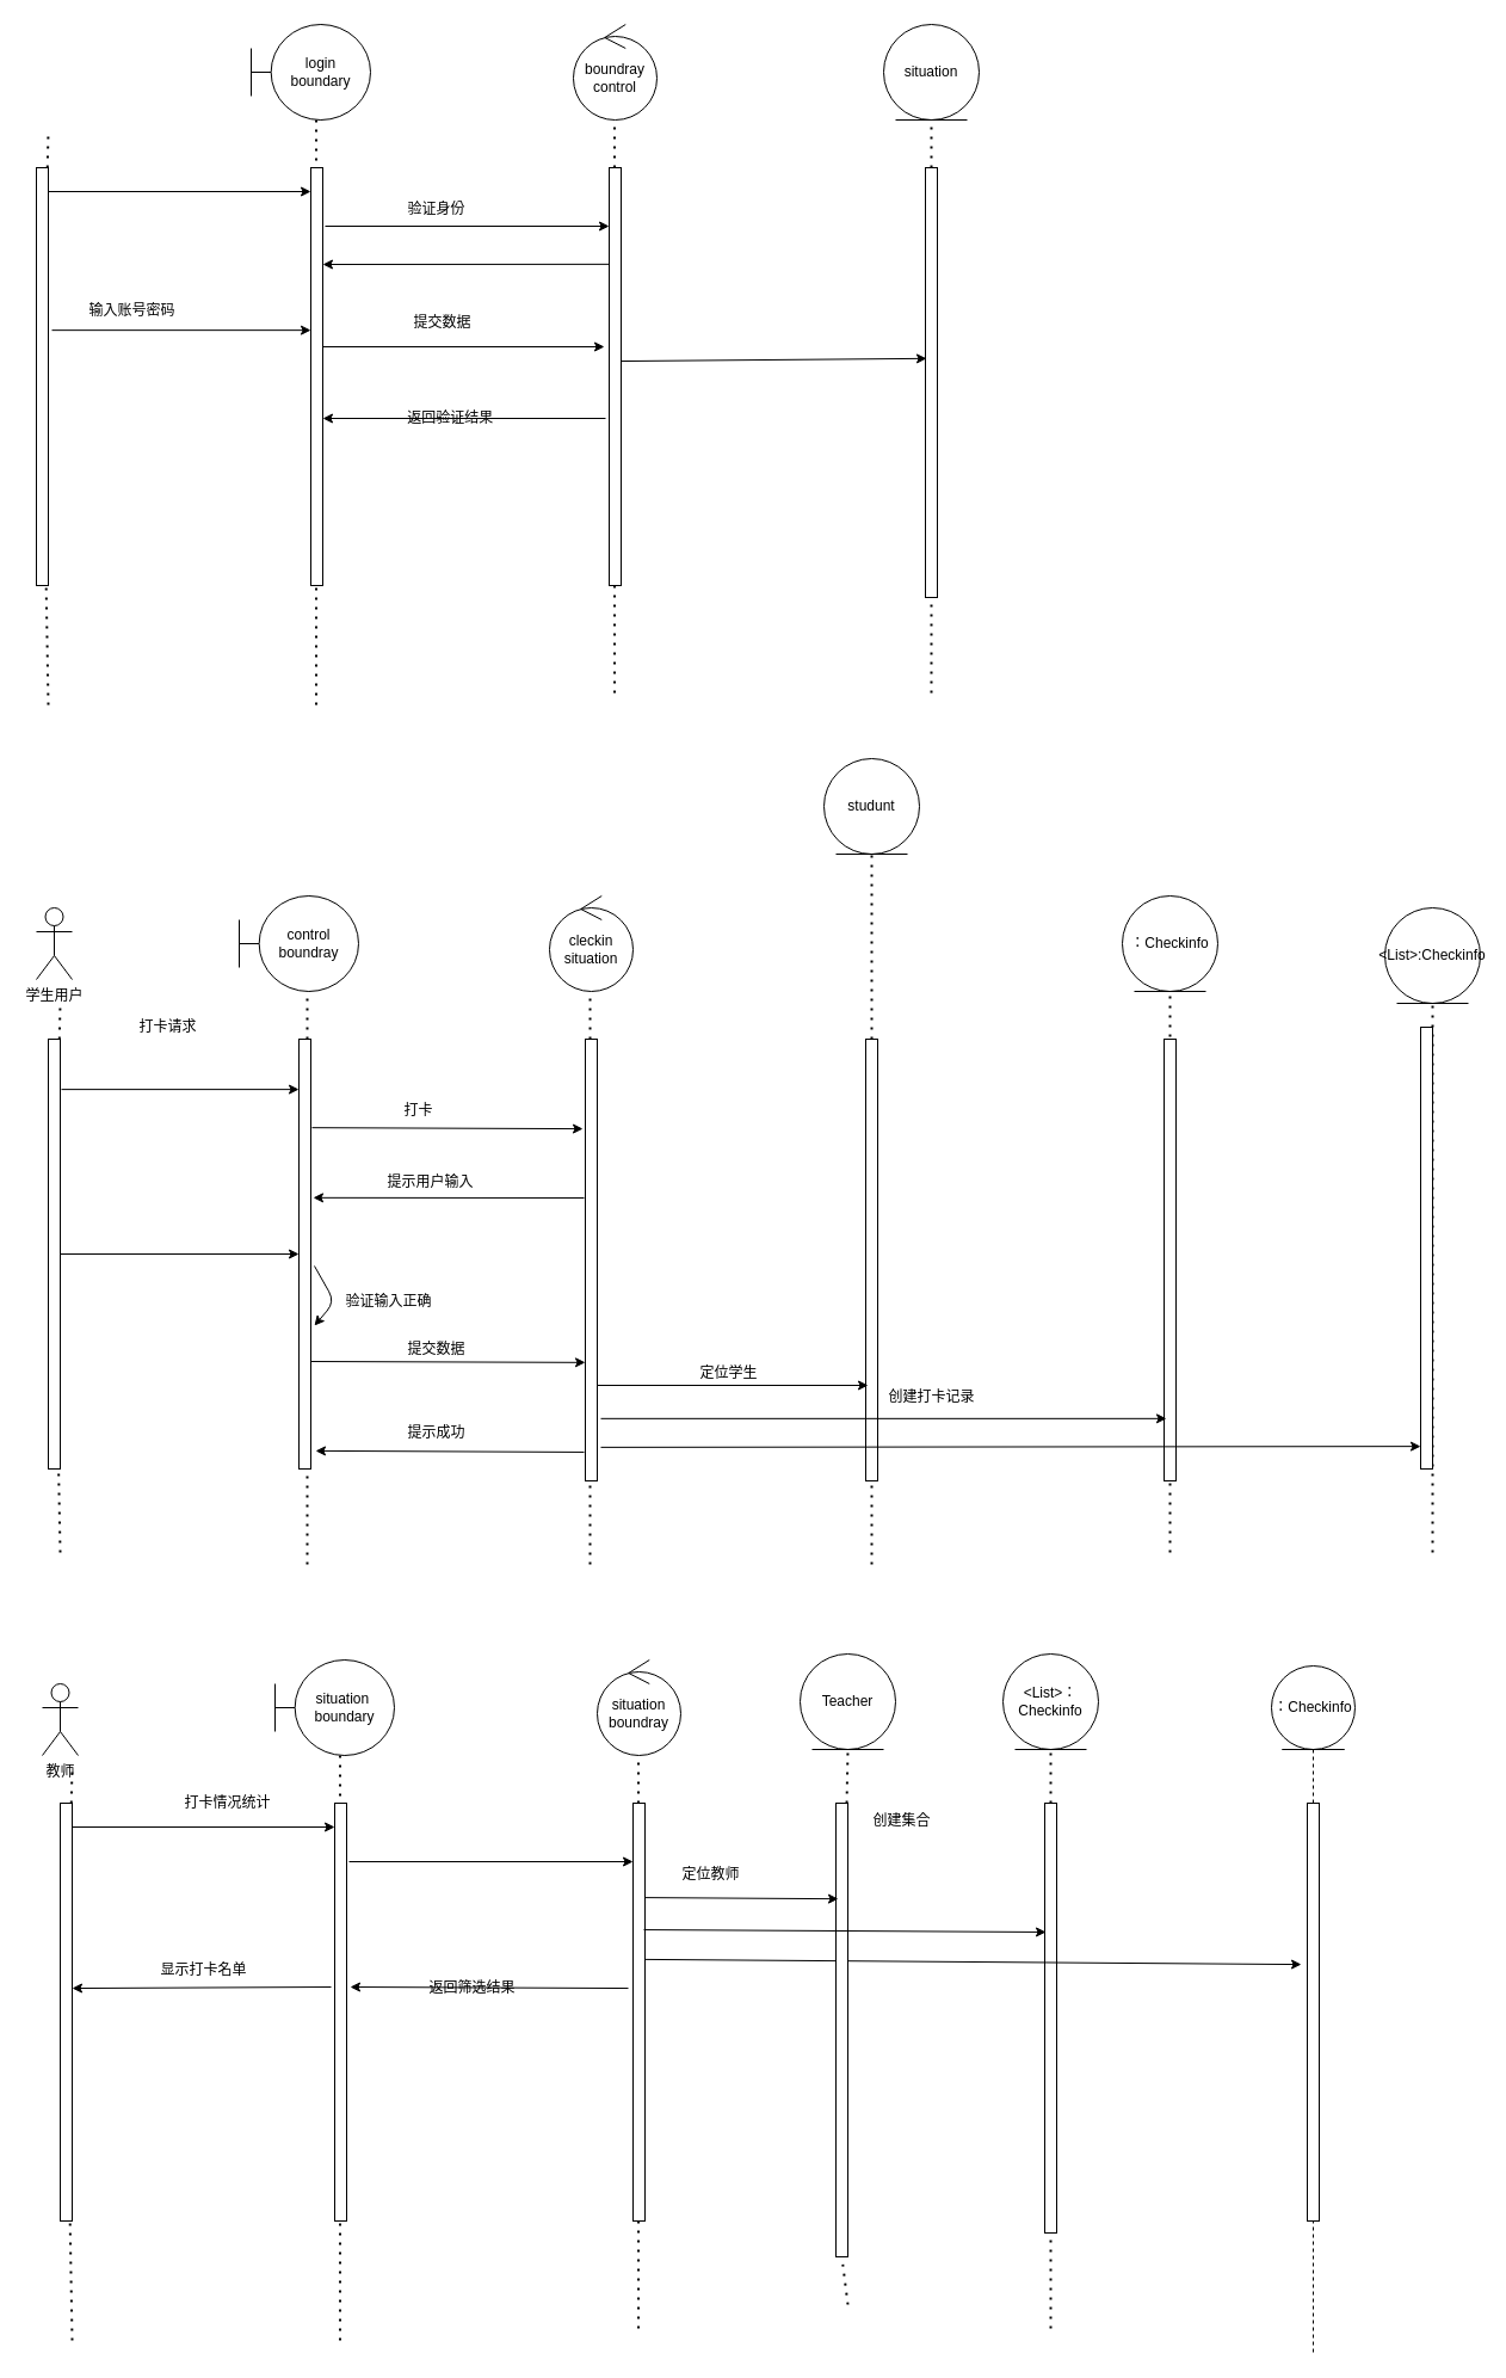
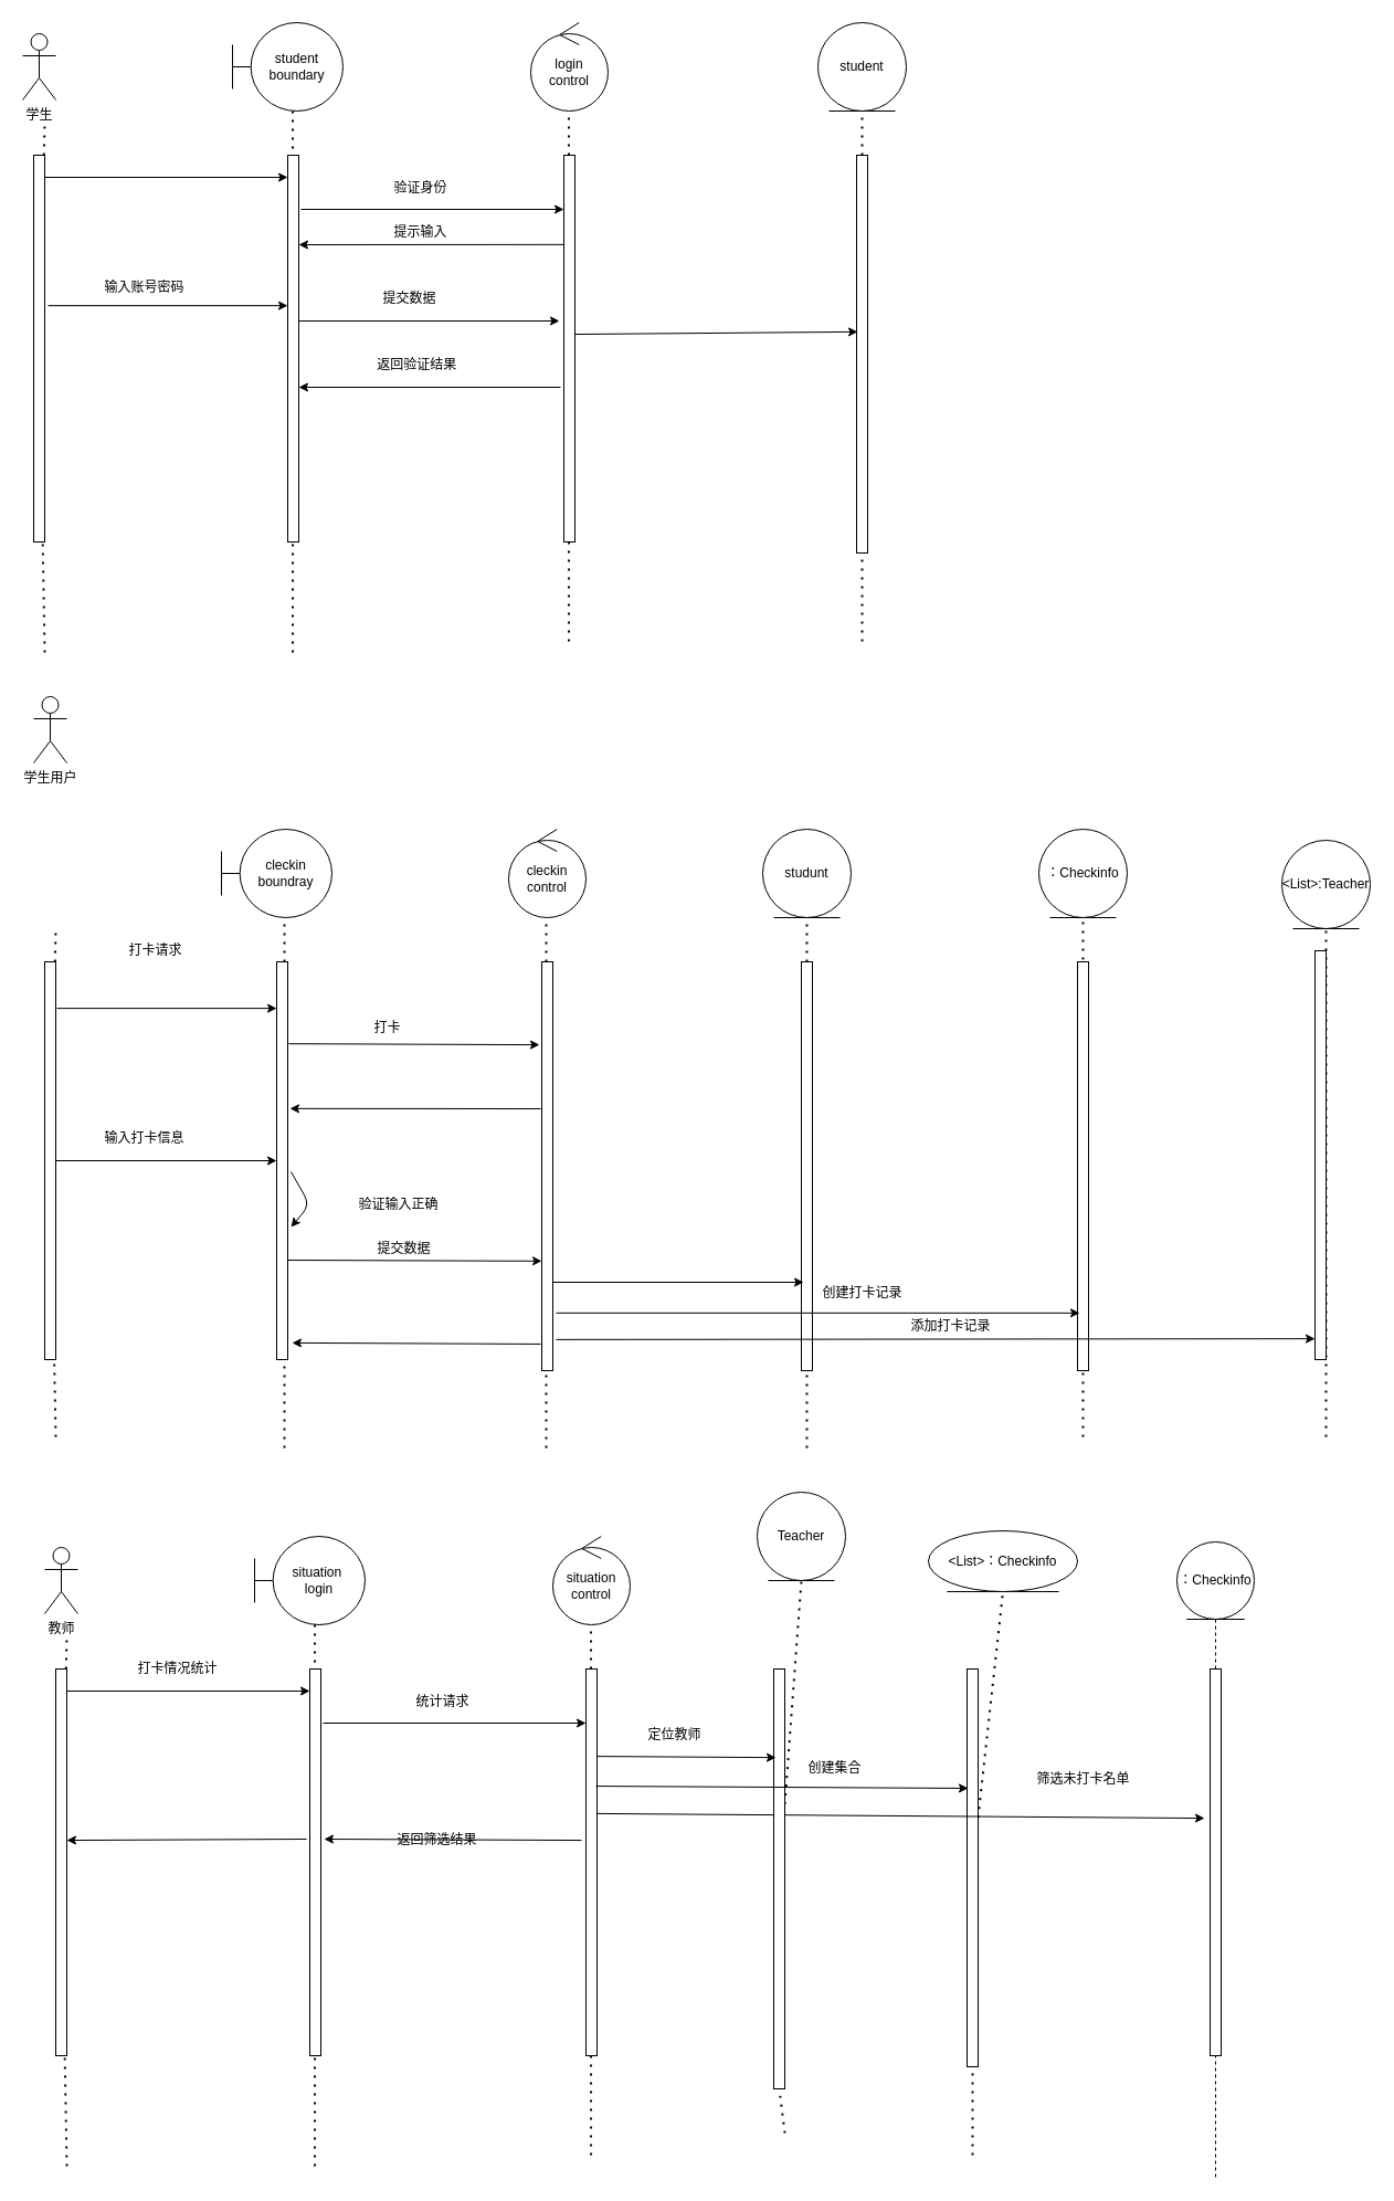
+ <mxCell id="29" value="学生" style="shape=umlActor;verticalLabelPosition=bottom;verticalAlign=top;html=1;outlineConnect=0;" parent="1" vertex="1"><mxGeometry x="20" y="30" width="30" height="60" as="geometry" /></mxCell>
- <mxCell id="34" value="login &lt;br&gt;boundary" style="shape=umlBoundary;whiteSpace=wrap;html=1;" parent="1" vertex="1"><mxGeometry x="210" y="20" width="100" height="80" as="geometry" /></mxCell>
+ <mxCell id="34" value="student &lt;br&gt;boundary" style="shape=umlBoundary;whiteSpace=wrap;html=1;" parent="1" vertex="1"><mxGeometry x="210" y="20" width="100" height="80" as="geometry" /></mxCell>
- <mxCell id="35" value="situation" style="ellipse;shape=umlEntity;whiteSpace=wrap;html=1;" parent="1" vertex="1"><mxGeometry x="740" y="20" width="80" height="80" as="geometry" /></mxCell>
+ <mxCell id="35" value="student" style="ellipse;shape=umlEntity;whiteSpace=wrap;html=1;" parent="1" vertex="1"><mxGeometry x="740" y="20" width="80" height="80" as="geometry" /></mxCell>
- <mxCell id="36" value="boundray&lt;br&gt;control" style="ellipse;shape=umlControl;whiteSpace=wrap;html=1;" parent="1" vertex="1"><mxGeometry x="480" y="20" width="70" height="80" as="geometry" /></mxCell>
+ <mxCell id="36" value="login&lt;br&gt;control" style="ellipse;shape=umlControl;whiteSpace=wrap;html=1;" parent="1" vertex="1"><mxGeometry x="480" y="20" width="70" height="80" as="geometry" /></mxCell>
- <mxCell id="53" value="&amp;nbsp; &amp;nbsp; &amp;nbsp; 验证身份" style="text;html=1;align=center;verticalAlign=middle;resizable=0;points=[];autosize=1;" parent="1" vertex="1"><mxGeometry x="315" y="165" width="80" height="20" as="geometry" /></mxCell>
+ <mxCell id="53" value="&amp;nbsp; &amp;nbsp; &amp;nbsp; 验证身份" style="text;html=1;align=center;verticalAlign=middle;resizable=0;points=[];autosize=1;" parent="1" vertex="1"><mxGeometry x="330" y="160" width="80" height="20" as="geometry" /></mxCell>
+ <mxCell id="45" value="&amp;nbsp; &amp;nbsp; &amp;nbsp; &amp;nbsp; &amp;nbsp;提示输入" style="text;html=1;align=center;verticalAlign=middle;resizable=0;points=[];autosize=1;" parent="1" vertex="1"><mxGeometry x="320" y="200" width="90" height="20" as="geometry" /></mxCell>
- <mxCell id="47" value="输入账号密码" style="text;html=1;align=center;verticalAlign=middle;resizable=0;points=[];autosize=1;" parent="1" vertex="1"><mxGeometry x="65" y="250" width="90" height="20" as="geometry" /></mxCell>
+ <mxCell id="47" value="输入账号密码" style="text;html=1;align=center;verticalAlign=middle;resizable=0;points=[];autosize=1;" parent="1" vertex="1"><mxGeometry x="85" y="250" width="90" height="20" as="geometry" /></mxCell>
- <mxCell id="51" value="&amp;nbsp; &amp;nbsp; &amp;nbsp; &amp;nbsp; &amp;nbsp; &amp;nbsp; &amp;nbsp; &amp;nbsp; 返回验证结果" style="text;html=1;align=center;verticalAlign=middle;resizable=0;points=[];autosize=1;" parent="1" vertex="1"><mxGeometry x="280" y="340" width="140" height="20" as="geometry" /></mxCell>
+ <mxCell id="51" value="&amp;nbsp; &amp;nbsp; &amp;nbsp; &amp;nbsp; &amp;nbsp; &amp;nbsp; &amp;nbsp; &amp;nbsp; 返回验证结果" style="text;html=1;align=center;verticalAlign=middle;resizable=0;points=[];autosize=1;" parent="1" vertex="1"><mxGeometry x="280" y="320" width="140" height="20" as="geometry" /></mxCell>
- <mxCell id="55" value="studunt" style="ellipse;shape=umlEntity;whiteSpace=wrap;html=1;" parent="1" vertex="1"><mxGeometry x="690" y="635" width="80" height="80" as="geometry" /></mxCell>
+ <mxCell id="55" value="studunt" style="ellipse;shape=umlEntity;whiteSpace=wrap;html=1;" parent="1" vertex="1"><mxGeometry x="690" y="750" width="80" height="80" as="geometry" /></mxCell>
- <mxCell id="2" value="学生用户" style="shape=umlActor;verticalLabelPosition=bottom;verticalAlign=top;html=1;outlineConnect=0;" parent="1" vertex="1"><mxGeometry x="30" y="760" width="30" height="60" as="geometry" /></mxCell>
+ <mxCell id="2" value="学生用户" style="shape=umlActor;verticalLabelPosition=bottom;verticalAlign=top;html=1;outlineConnect=0;" parent="1" vertex="1"><mxGeometry x="30" y="630" width="30" height="60" as="geometry" /></mxCell>
- <mxCell id="3" value="control&lt;br&gt;boundray" style="shape=umlBoundary;whiteSpace=wrap;html=1;" parent="1" vertex="1"><mxGeometry x="200" y="750" width="100" height="80" as="geometry" /></mxCell>
+ <mxCell id="3" value="cleckin&lt;br&gt;boundray" style="shape=umlBoundary;whiteSpace=wrap;html=1;" parent="1" vertex="1"><mxGeometry x="200" y="750" width="100" height="80" as="geometry" /></mxCell>
- <mxCell id="5" value="cleckin&lt;br&gt;situation" style="ellipse;shape=umlControl;whiteSpace=wrap;html=1;" parent="1" vertex="1"><mxGeometry x="460" y="750" width="70" height="80" as="geometry" /></mxCell>
+ <mxCell id="5" value="cleckin&lt;br&gt;control" style="ellipse;shape=umlControl;whiteSpace=wrap;html=1;" parent="1" vertex="1"><mxGeometry x="460" y="750" width="70" height="80" as="geometry" /></mxCell>
- <mxCell id="86" value="&amp;lt;List&amp;gt;:Checkinfo" style="ellipse;shape=umlEntity;whiteSpace=wrap;html=1;" parent="1" vertex="1"><mxGeometry x="1160" y="760" width="80" height="80" as="geometry" /></mxCell>
+ <mxCell id="86" value="&amp;lt;List&amp;gt;:Teacher" style="ellipse;shape=umlEntity;whiteSpace=wrap;html=1;" parent="1" vertex="1"><mxGeometry x="1160" y="760" width="80" height="80" as="geometry" /></mxCell>
- <mxCell id="20" value="提示用户输入" style="text;html=1;align=center;verticalAlign=middle;resizable=0;points=[];autosize=1;" parent="1" vertex="1"><mxGeometry x="315" y="980" width="90" height="20" as="geometry" /></mxCell>
+ <mxCell id="22" value="输入打卡信息" style="text;html=1;align=center;verticalAlign=middle;resizable=0;points=[];autosize=1;" parent="1" vertex="1"><mxGeometry x="85" y="1020" width="90" height="20" as="geometry" /></mxCell>
- <mxCell id="24" value="验证输入正确" style="text;html=1;align=center;verticalAlign=middle;resizable=0;points=[];autosize=1;" parent="1" vertex="1"><mxGeometry x="280" y="1080" width="90" height="20" as="geometry" /></mxCell>
+ <mxCell id="24" value="验证输入正确" style="text;html=1;align=center;verticalAlign=middle;resizable=0;points=[];autosize=1;" parent="1" vertex="1"><mxGeometry x="315" y="1080" width="90" height="20" as="geometry" /></mxCell>
- <mxCell id="59" value="定位学生" style="text;html=1;align=center;verticalAlign=middle;resizable=0;points=[];autosize=1;" parent="1" vertex="1"><mxGeometry x="580" y="1140" width="60" height="20" as="geometry" /></mxCell>
- <mxCell id="28" value="提示成功" style="text;html=1;align=center;verticalAlign=middle;resizable=0;points=[];autosize=1;" parent="1" vertex="1"><mxGeometry x="335" y="1190" width="60" height="20" as="geometry" /></mxCell>
+ <mxCell id="90" value="添加打卡记录" style="text;html=1;align=center;verticalAlign=middle;resizable=0;points=[];autosize=1;" parent="1" vertex="1"><mxGeometry x="815" y="1190" width="90" height="20" as="geometry" /></mxCell>
- <mxCell id="96" value="Teacher" style="ellipse;shape=umlEntity;whiteSpace=wrap;html=1;" parent="1" vertex="1"><mxGeometry x="670" y="1385" width="80" height="80" as="geometry" /></mxCell>
+ <mxCell id="96" value="Teacher" style="ellipse;shape=umlEntity;whiteSpace=wrap;html=1;" parent="1" vertex="1"><mxGeometry x="685" y="1350" width="80" height="80" as="geometry" /></mxCell>
- <mxCell id="68" value="&amp;lt;List&amp;gt;：Checkinfo" style="ellipse;shape=umlEntity;whiteSpace=wrap;html=1;" parent="1" vertex="1"><mxGeometry x="840" y="1385" width="80" height="80" as="geometry" /></mxCell>
+ <mxCell id="68" value="&amp;lt;List&amp;gt;：Checkinfo" style="ellipse;shape=umlEntity;whiteSpace=wrap;html=1;" parent="1" vertex="1"><mxGeometry x="840" y="1385" width="135" height="55" as="geometry" /></mxCell>
- <mxCell id="67" value="situation&amp;nbsp;&lt;br&gt;boundary" style="shape=umlBoundary;whiteSpace=wrap;html=1;" parent="1" vertex="1"><mxGeometry x="230" y="1390" width="100" height="80" as="geometry" /></mxCell>
+ <mxCell id="67" value="situation&amp;nbsp;&lt;br&gt;login" style="shape=umlBoundary;whiteSpace=wrap;html=1;" parent="1" vertex="1"><mxGeometry x="230" y="1390" width="100" height="80" as="geometry" /></mxCell>
- <mxCell id="69" value="situation&lt;br&gt;boundray" style="ellipse;shape=umlControl;whiteSpace=wrap;html=1;" parent="1" vertex="1"><mxGeometry x="500" y="1390" width="70" height="80" as="geometry" /></mxCell>
+ <mxCell id="69" value="situation&lt;br&gt;control" style="ellipse;shape=umlControl;whiteSpace=wrap;html=1;" parent="1" vertex="1"><mxGeometry x="500" y="1390" width="70" height="80" as="geometry" /></mxCell>
- <mxCell id="62" value="教师" style="shape=umlActor;verticalLabelPosition=bottom;verticalAlign=top;html=1;outlineConnect=0;" parent="1" vertex="1"><mxGeometry x="35" y="1410" width="30" height="60" as="geometry" /></mxCell>
+ <mxCell id="62" value="教师" style="shape=umlActor;verticalLabelPosition=bottom;verticalAlign=top;html=1;outlineConnect=0;" parent="1" vertex="1"><mxGeometry x="40" y="1400" width="30" height="60" as="geometry" /></mxCell>
- <mxCell id="73" value="打卡情况统计" style="text;html=1;align=center;verticalAlign=middle;resizable=0;points=[];autosize=1;" parent="1" vertex="1"><mxGeometry x="145" y="1500" width="90" height="20" as="geometry" /></mxCell>
+ <mxCell id="73" value="打卡情况统计" style="text;html=1;align=center;verticalAlign=middle;resizable=0;points=[];autosize=1;" parent="1" vertex="1"><mxGeometry x="115" y="1500" width="90" height="20" as="geometry" /></mxCell>
- <mxCell id="81" value="创建集合" style="text;html=1;align=center;verticalAlign=middle;resizable=0;points=[];autosize=1;" parent="1" vertex="1"><mxGeometry x="725" y="1515" width="60" height="20" as="geometry" /></mxCell>
+ <mxCell id="81" value="创建集合" style="text;html=1;align=center;verticalAlign=middle;resizable=0;points=[];autosize=1;" parent="1" vertex="1"><mxGeometry x="725" y="1590" width="60" height="20" as="geometry" /></mxCell>
+ <mxCell id="79" value="统计请求" style="text;html=1;align=center;verticalAlign=middle;resizable=0;points=[];autosize=1;" parent="1" vertex="1"><mxGeometry x="370" y="1530" width="60" height="20" as="geometry" /></mxCell>
- <mxCell id="102" value="定位教师" style="text;html=1;align=center;verticalAlign=middle;resizable=0;points=[];autosize=1;" parent="1" vertex="1"><mxGeometry x="565" y="1560" width="60" height="20" as="geometry" /></mxCell>
+ <mxCell id="102" value="定位教师" style="text;html=1;align=center;verticalAlign=middle;resizable=0;points=[];autosize=1;" parent="1" vertex="1"><mxGeometry x="580" y="1560" width="60" height="20" as="geometry" /></mxCell>
+ <mxCell id="91" value="筛选未打卡名单" style="text;html=1;align=center;verticalAlign=middle;resizable=0;points=[];autosize=1;" parent="1" vertex="1"><mxGeometry x="930" y="1600" width="100" height="20" as="geometry" /></mxCell>
- <mxCell id="95" value="显示打卡名单" style="text;html=1;align=center;verticalAlign=middle;resizable=0;points=[];autosize=1;" parent="1" vertex="1"><mxGeometry x="125" y="1640" width="90" height="20" as="geometry" /></mxCell>
